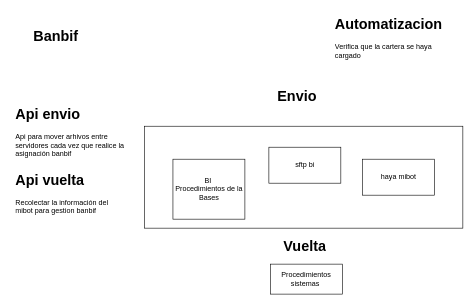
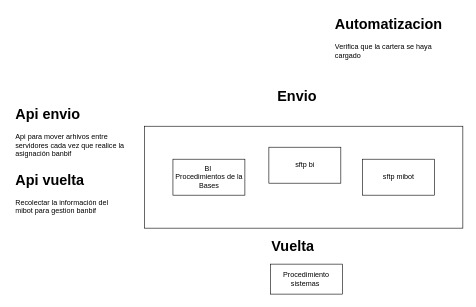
- <mxCell id="6" value="&lt;h1&gt;Banbif&amp;nbsp;&lt;/h1&gt;" style="text;html=1;strokeColor=none;fillColor=none;spacing=5;spacingTop=-20;whiteSpace=wrap;overflow=hidden;rounded=0;" parent="1" vertex="1"><mxGeometry x="50" y="40" width="130" height="40" as="geometry" /></mxCell>
- <mxCell id="8" value="haya mibot" style="rounded=0;whiteSpace=wrap;html=1;" parent="1" vertex="1"><mxGeometry x="603.5" y="265" width="120" height="60" as="geometry" /></mxCell>
+ <mxCell id="8" value="sftp mibot" style="rounded=0;whiteSpace=wrap;html=1;" parent="1" vertex="1"><mxGeometry x="603.5" y="265" width="120" height="60" as="geometry" /></mxCell>
- <mxCell id="3" value="BI&amp;nbsp;&lt;br&gt;Procedimientos de la Bases" style="rounded=0;whiteSpace=wrap;html=1;" parent="1" vertex="1"><mxGeometry x="287.5" y="265" width="120" height="100" as="geometry" /></mxCell>
+ <mxCell id="3" value="BI&amp;nbsp;&lt;br&gt;Procedimientos de la Bases" style="rounded=0;whiteSpace=wrap;html=1;" parent="1" vertex="1"><mxGeometry x="287.5" y="265" width="120" height="60" as="geometry" /></mxCell>
- <mxCell id="7" value="&lt;h1&gt;Vuelta&lt;/h1&gt;&lt;p&gt;&lt;br&gt;&lt;/p&gt;" style="text;html=1;strokeColor=none;fillColor=none;spacing=5;spacingTop=-20;whiteSpace=wrap;overflow=hidden;rounded=0;" parent="1" vertex="1"><mxGeometry x="467" y="390" width="86" height="40" as="geometry" /></mxCell>
+ <mxCell id="7" value="&lt;h1&gt;Vuelta&lt;/h1&gt;&lt;p&gt;&lt;br&gt;&lt;/p&gt;" style="text;html=1;strokeColor=none;fillColor=none;spacing=5;spacingTop=-20;whiteSpace=wrap;overflow=hidden;rounded=0;" parent="1" vertex="1"><mxGeometry x="447" y="390" width="86" height="40" as="geometry" /></mxCell>
- <mxCell id="5" value="Procedimientos sistemas&amp;nbsp;" style="rounded=0;whiteSpace=wrap;html=1;" parent="1" vertex="1"><mxGeometry x="450" y="440" width="120" height="50" as="geometry" /></mxCell>
+ <mxCell id="5" value="Procedimiento sistemas&amp;nbsp;" style="rounded=0;whiteSpace=wrap;html=1;" parent="1" vertex="1"><mxGeometry x="450" y="440" width="120" height="50" as="geometry" /></mxCell>
